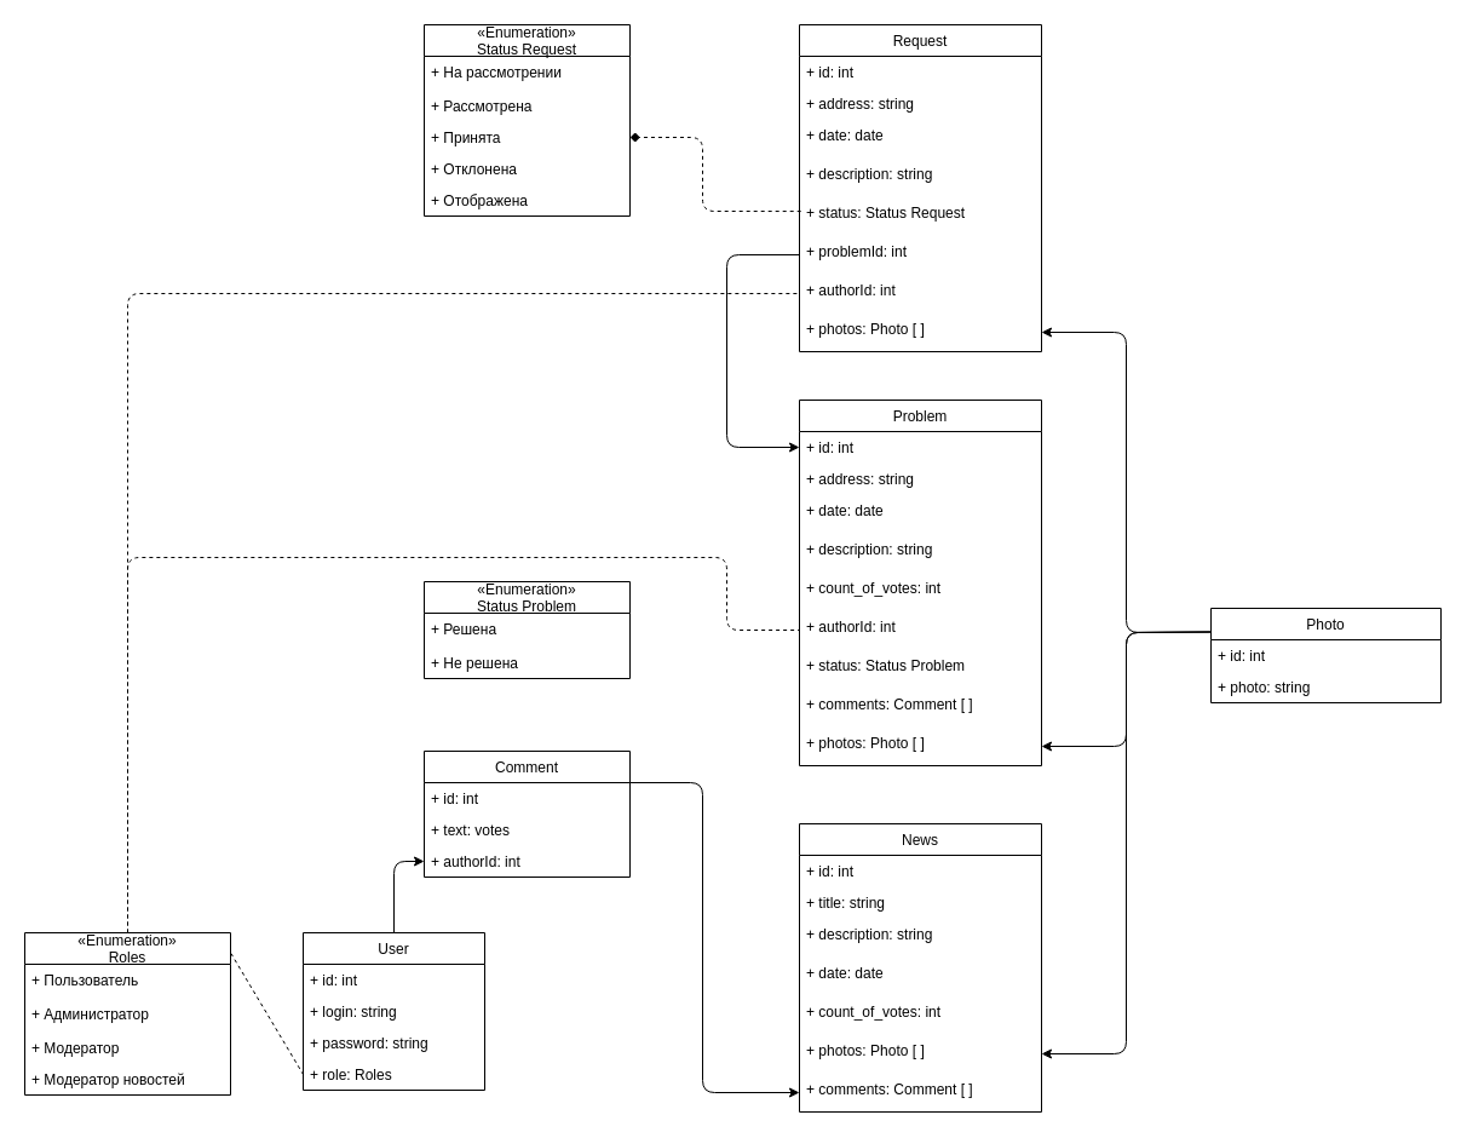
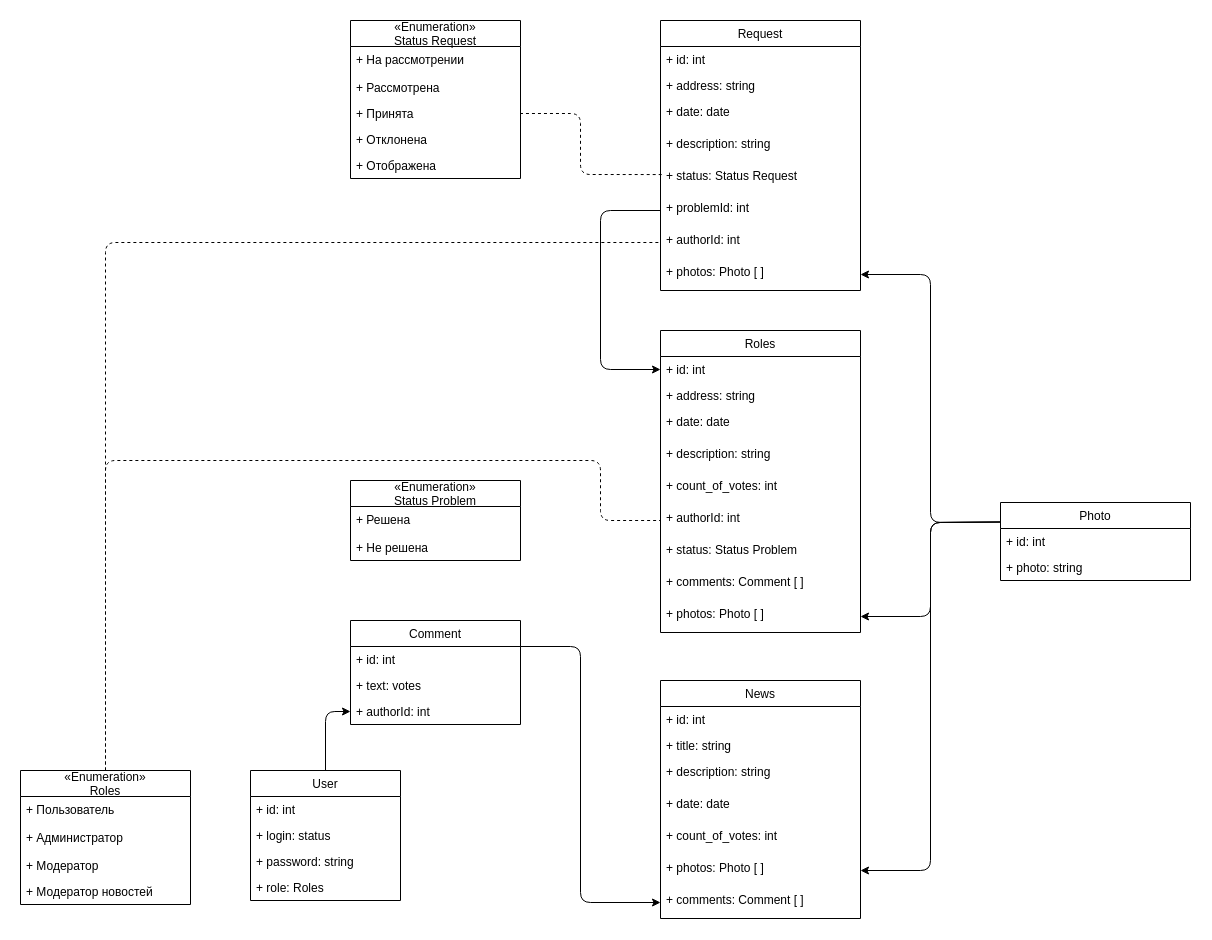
- <mxCell id="46" value="" style="endArrow=diamond;dashed=1;html=1;exitX=0.006;exitY=0.377;exitDx=0;exitDy=0;exitPerimeter=0;entryX=1;entryY=0.5;entryDx=0;entryDy=0;" edge="1" parent="1" source="35" target="42"><mxGeometry width="50" height="50" relative="1" as="geometry"><mxPoint x="670" y="-20" as="sourcePoint" /><mxPoint x="720" y="-70" as="targetPoint" /><Array as="points"><mxPoint x="580" y="174" /><mxPoint x="580" y="113" /></Array></mxGeometry></mxCell>
+ <mxCell id="46" value="" style="endArrow=none;dashed=1;html=1;exitX=0.006;exitY=0.377;exitDx=0;exitDy=0;exitPerimeter=0;entryX=1;entryY=0.5;entryDx=0;entryDy=0;" edge="1" parent="1" source="35" target="42"><mxGeometry width="50" height="50" relative="1" as="geometry"><mxPoint x="670" y="-20" as="sourcePoint" /><mxPoint x="720" y="-70" as="targetPoint" /><Array as="points"><mxPoint x="580" y="174" /><mxPoint x="580" y="113" /></Array></mxGeometry></mxCell>
- <mxCell id="14" value="Problem" style="swimlane;fontStyle=0;childLayout=stackLayout;horizontal=1;startSize=26;fillColor=none;horizontalStack=0;resizeParent=1;resizeParentMax=0;resizeLast=0;collapsible=1;marginBottom=0;" parent="1" vertex="1"><mxGeometry x="660" y="330" width="200" height="302" as="geometry" /></mxCell>
+ <mxCell id="14" value="Roles" style="swimlane;fontStyle=0;childLayout=stackLayout;horizontal=1;startSize=26;fillColor=none;horizontalStack=0;resizeParent=1;resizeParentMax=0;resizeLast=0;collapsible=1;marginBottom=0;" parent="1" vertex="1"><mxGeometry x="660" y="330" width="200" height="302" as="geometry" /></mxCell>
- <mxCell id="53" value="+ login: string" style="text;strokeColor=none;fillColor=none;align=left;verticalAlign=top;spacingLeft=4;spacingRight=4;overflow=hidden;rotatable=0;points=[[0,0.5],[1,0.5]];portConstraint=eastwest;" vertex="1" parent="51"><mxGeometry y="52" width="150" height="26" as="geometry" /></mxCell>
+ <mxCell id="53" value="+ login: status" style="text;strokeColor=none;fillColor=none;align=left;verticalAlign=top;spacingLeft=4;spacingRight=4;overflow=hidden;rotatable=0;points=[[0,0.5],[1,0.5]];portConstraint=eastwest;" vertex="1" parent="51"><mxGeometry y="52" width="150" height="26" as="geometry" /></mxCell>
- <mxCell id="62" value="" style="endArrow=none;dashed=1;html=1;entryX=0;entryY=0.5;entryDx=0;entryDy=0;exitX=1.002;exitY=0.127;exitDx=0;exitDy=0;exitPerimeter=0;" edge="1" parent="1" source="57" target="55"><mxGeometry width="50" height="50" relative="1" as="geometry"><mxPoint x="180" y="760" as="sourcePoint" /><mxPoint x="230" y="710" as="targetPoint" /></mxGeometry></mxCell>
